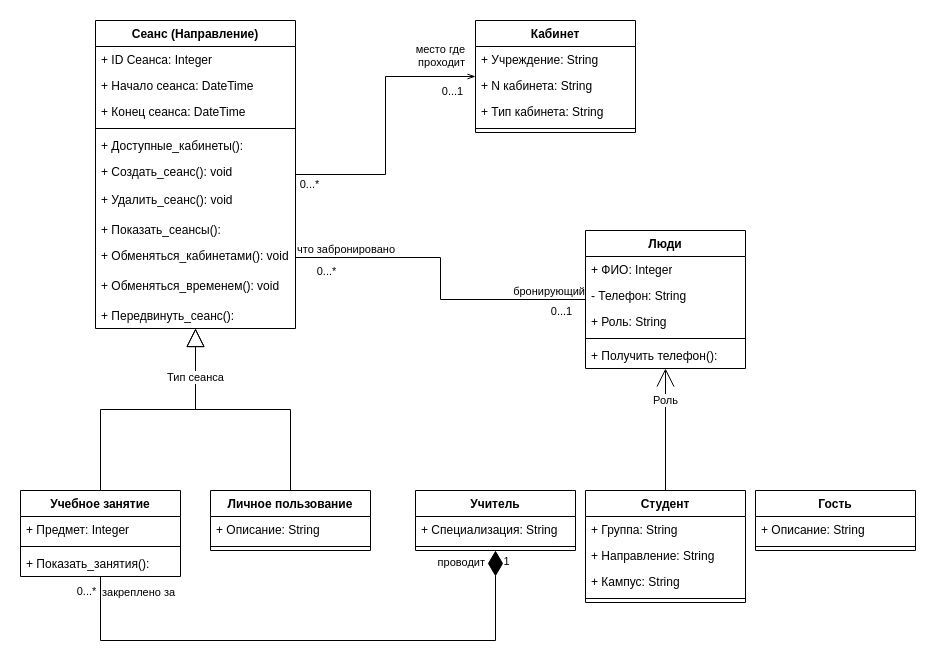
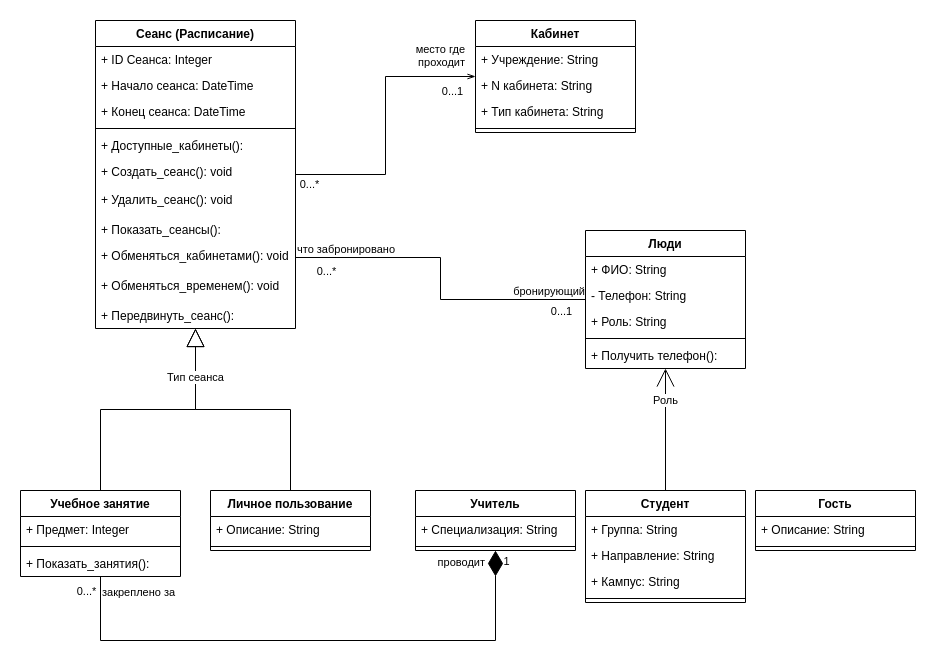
- <mxCell id="3" value="Сеанс (Направление)" style="swimlane;fontStyle=1;align=center;verticalAlign=top;childLayout=stackLayout;horizontal=1;startSize=26;horizontalStack=0;resizeParent=1;resizeParentMax=0;resizeLast=0;collapsible=1;marginBottom=0;whiteSpace=wrap;html=1;" vertex="1" parent="1"><mxGeometry x="95" y="20" width="200" height="308" as="geometry" /></mxCell>
+ <mxCell id="3" value="Сеанс (Расписание)" style="swimlane;fontStyle=1;align=center;verticalAlign=top;childLayout=stackLayout;horizontal=1;startSize=26;horizontalStack=0;resizeParent=1;resizeParentMax=0;resizeLast=0;collapsible=1;marginBottom=0;whiteSpace=wrap;html=1;" vertex="1" parent="1"><mxGeometry x="95" y="20" width="200" height="308" as="geometry" /></mxCell>
- <mxCell id="21" value="+ ФИО: Integer" style="text;strokeColor=none;fillColor=none;align=left;verticalAlign=top;spacingLeft=4;spacingRight=4;overflow=hidden;rotatable=0;points=[[0,0.5],[1,0.5]];portConstraint=eastwest;whiteSpace=wrap;html=1;" vertex="1" parent="20"><mxGeometry y="26" width="160" height="26" as="geometry" /></mxCell>
+ <mxCell id="21" value="+ ФИО: String" style="text;strokeColor=none;fillColor=none;align=left;verticalAlign=top;spacingLeft=4;spacingRight=4;overflow=hidden;rotatable=0;points=[[0,0.5],[1,0.5]];portConstraint=eastwest;whiteSpace=wrap;html=1;" vertex="1" parent="20"><mxGeometry y="26" width="160" height="26" as="geometry" /></mxCell>
